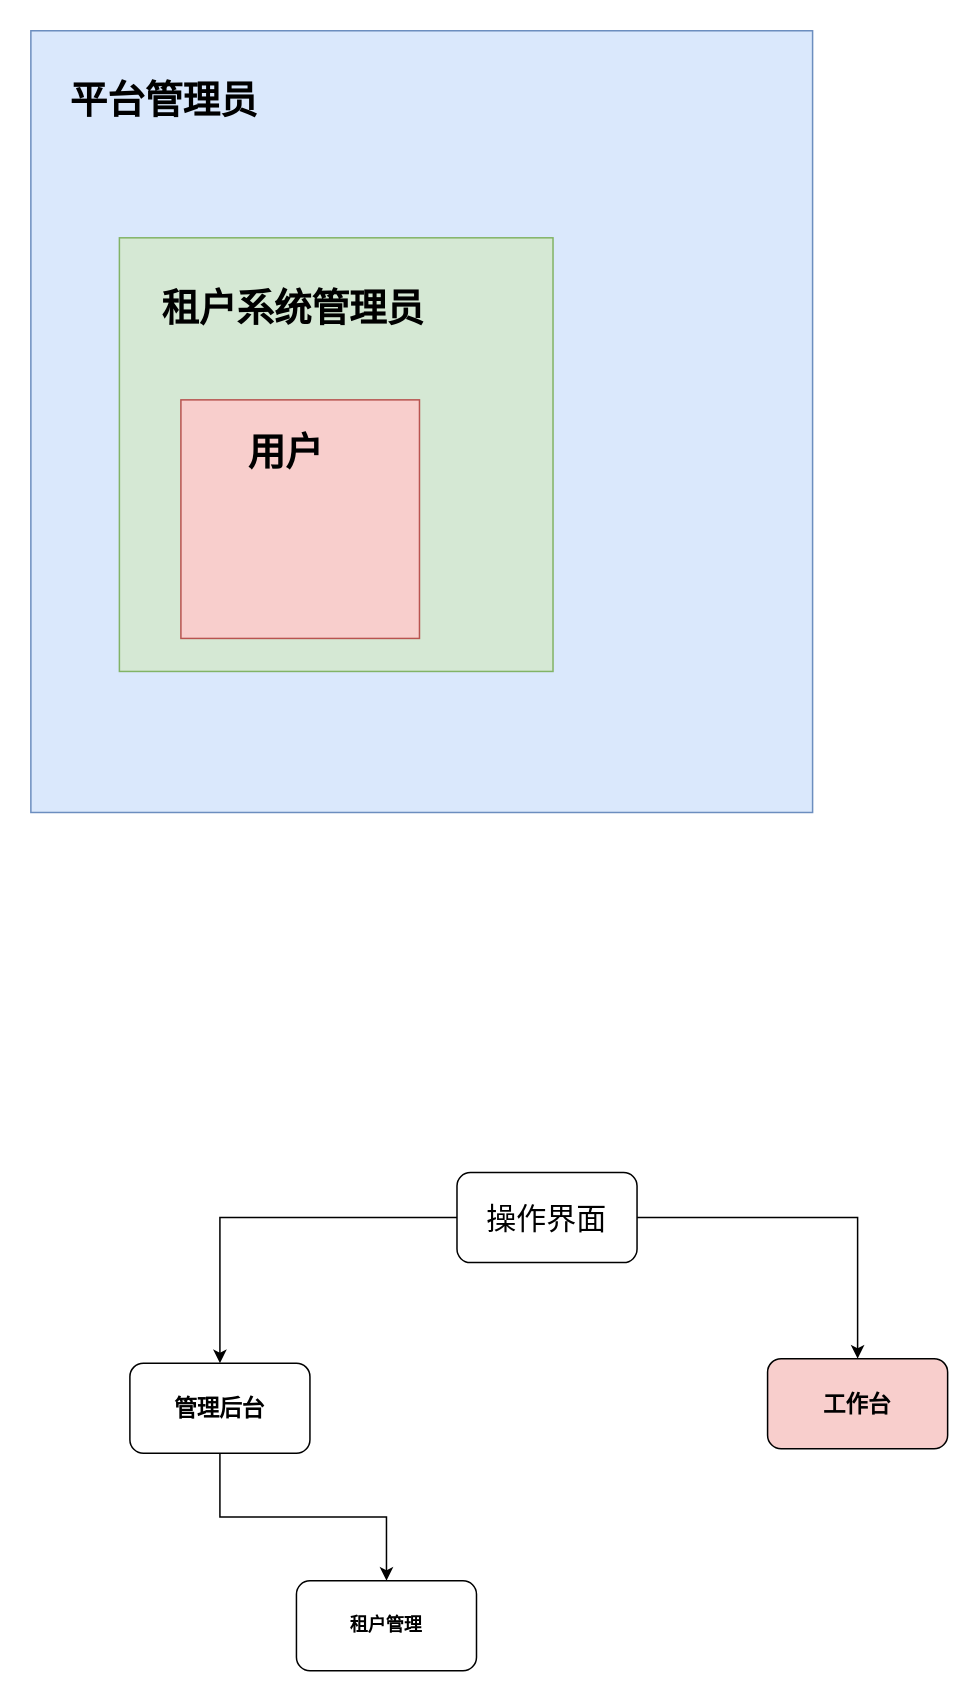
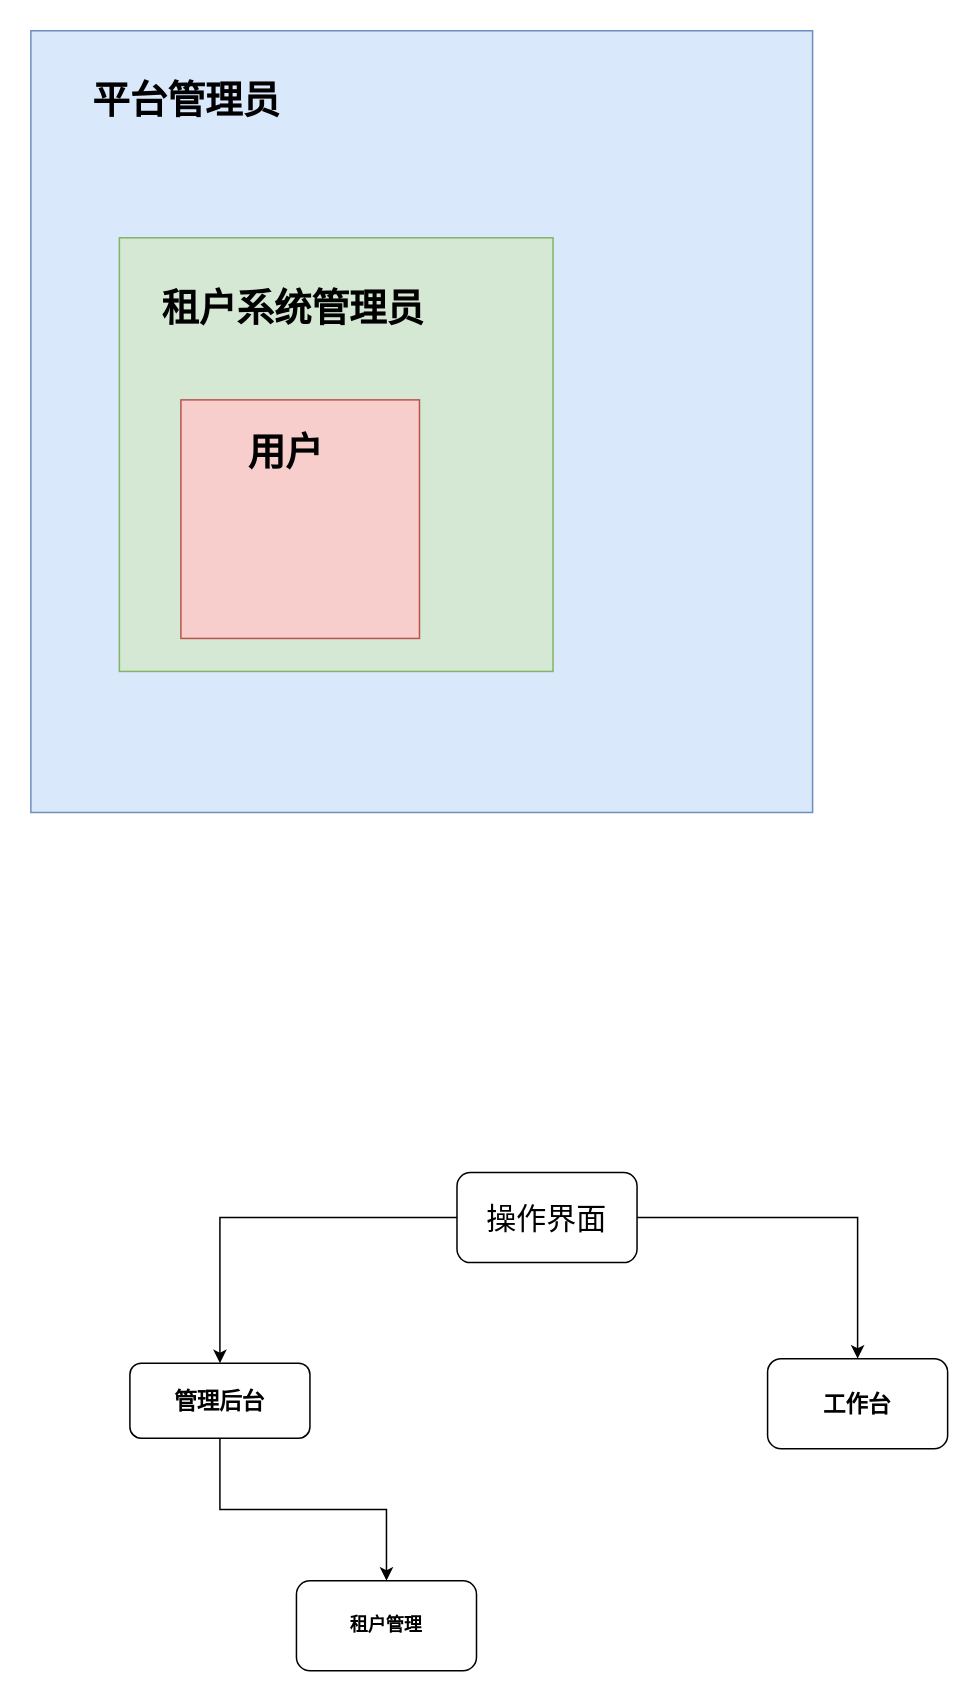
- <mxCell id="3" value="&lt;font style=&quot;font-size: 25px;&quot;&gt;&lt;b&gt;平台管理员&lt;/b&gt;&lt;/font&gt;" style="text;html=1;align=center;verticalAlign=middle;whiteSpace=wrap;rounded=0;" vertex="1" parent="1"><mxGeometry x="25" y="41" width="168" height="47" as="geometry" /></mxCell>
+ <mxCell id="3" value="&lt;font style=&quot;font-size: 25px;&quot;&gt;&lt;b&gt;平台管理员&lt;/b&gt;&lt;/font&gt;" style="text;html=1;align=center;verticalAlign=middle;whiteSpace=wrap;rounded=0;" vertex="1" parent="1"><mxGeometry x="40" y="41" width="168" height="47" as="geometry" /></mxCell>
- <mxCell id="13" value="&lt;font style=&quot;font-size: 15px;&quot;&gt;&lt;b&gt;工作台&lt;/b&gt;&lt;/font&gt;" style="rounded=1;whiteSpace=wrap;html=1;fillColor=#f8cecc;" vertex="1" parent="1"><mxGeometry x="511" y="905" width="120" height="60" as="geometry" /></mxCell>
+ <mxCell id="13" value="&lt;font style=&quot;font-size: 15px;&quot;&gt;&lt;b&gt;工作台&lt;/b&gt;&lt;/font&gt;" style="rounded=1;whiteSpace=wrap;html=1;" vertex="1" parent="1"><mxGeometry x="511" y="905" width="120" height="60" as="geometry" /></mxCell>
- <mxCell id="12" value="&lt;font style=&quot;font-size: 15px;&quot;&gt;&lt;b&gt;管理后台&lt;/b&gt;&lt;/font&gt;" style="rounded=1;whiteSpace=wrap;html=1;" vertex="1" parent="1"><mxGeometry x="86" y="908" width="120" height="60" as="geometry" /></mxCell>
+ <mxCell id="12" value="&lt;font style=&quot;font-size: 15px;&quot;&gt;&lt;b&gt;管理后台&lt;/b&gt;&lt;/font&gt;" style="rounded=1;whiteSpace=wrap;html=1;" vertex="1" parent="1"><mxGeometry x="86" y="908" width="120" height="50" as="geometry" /></mxCell>
